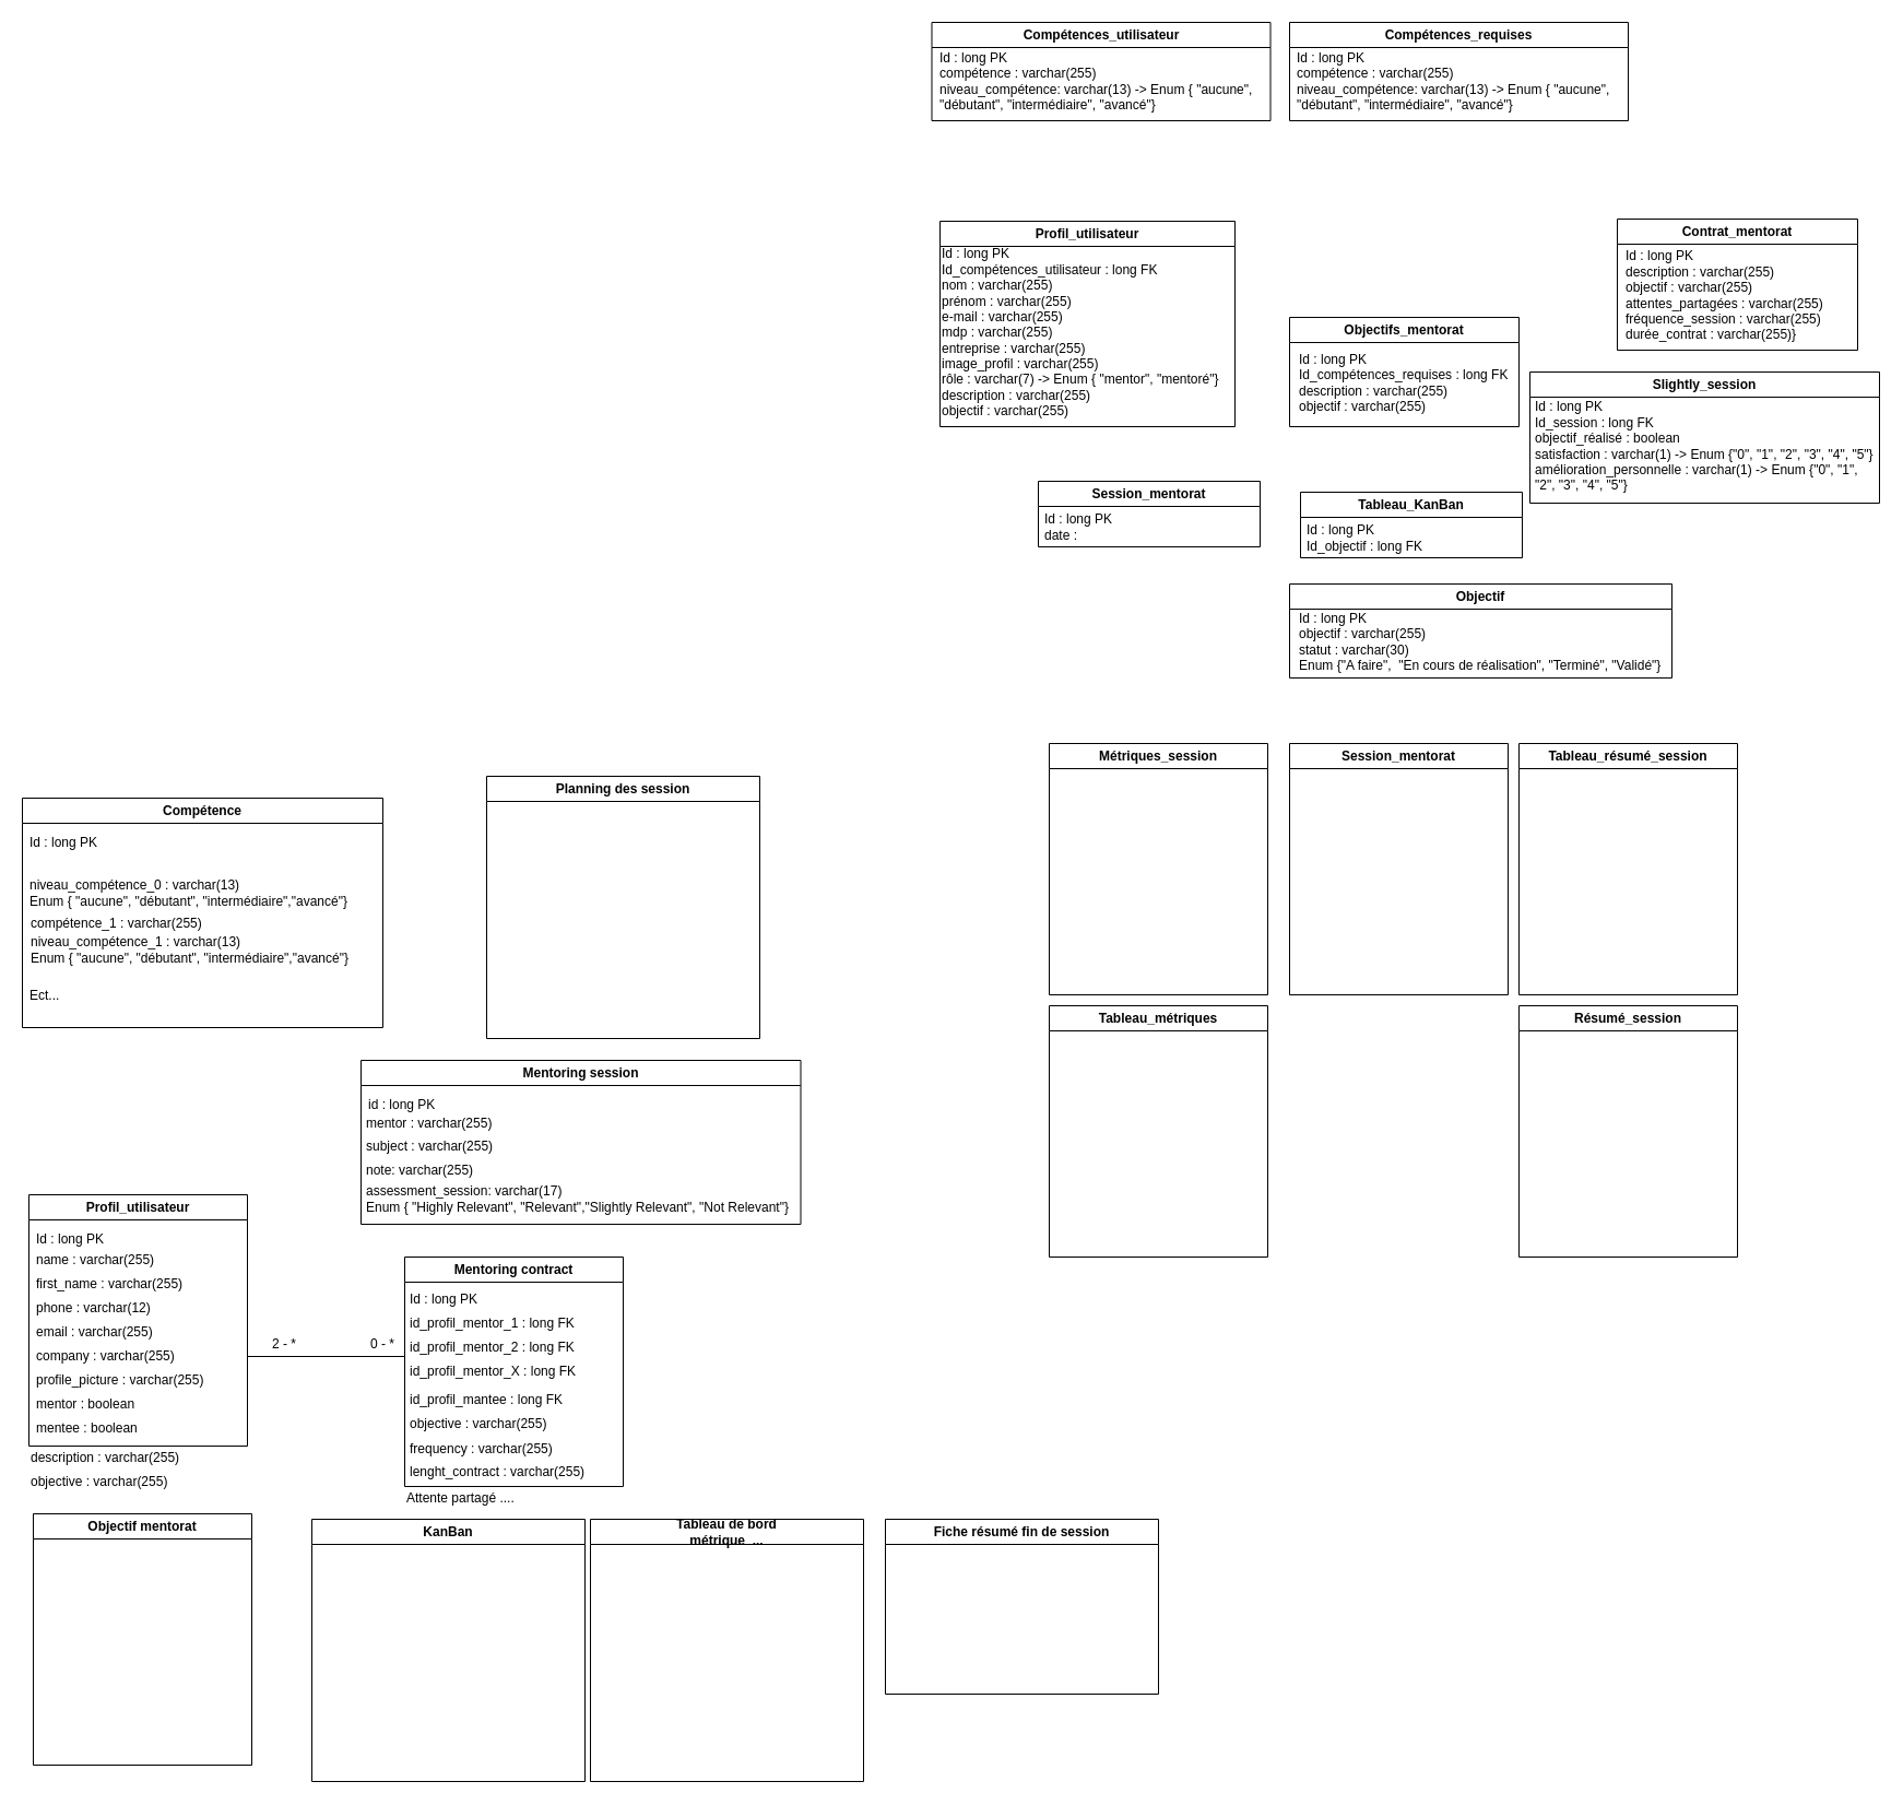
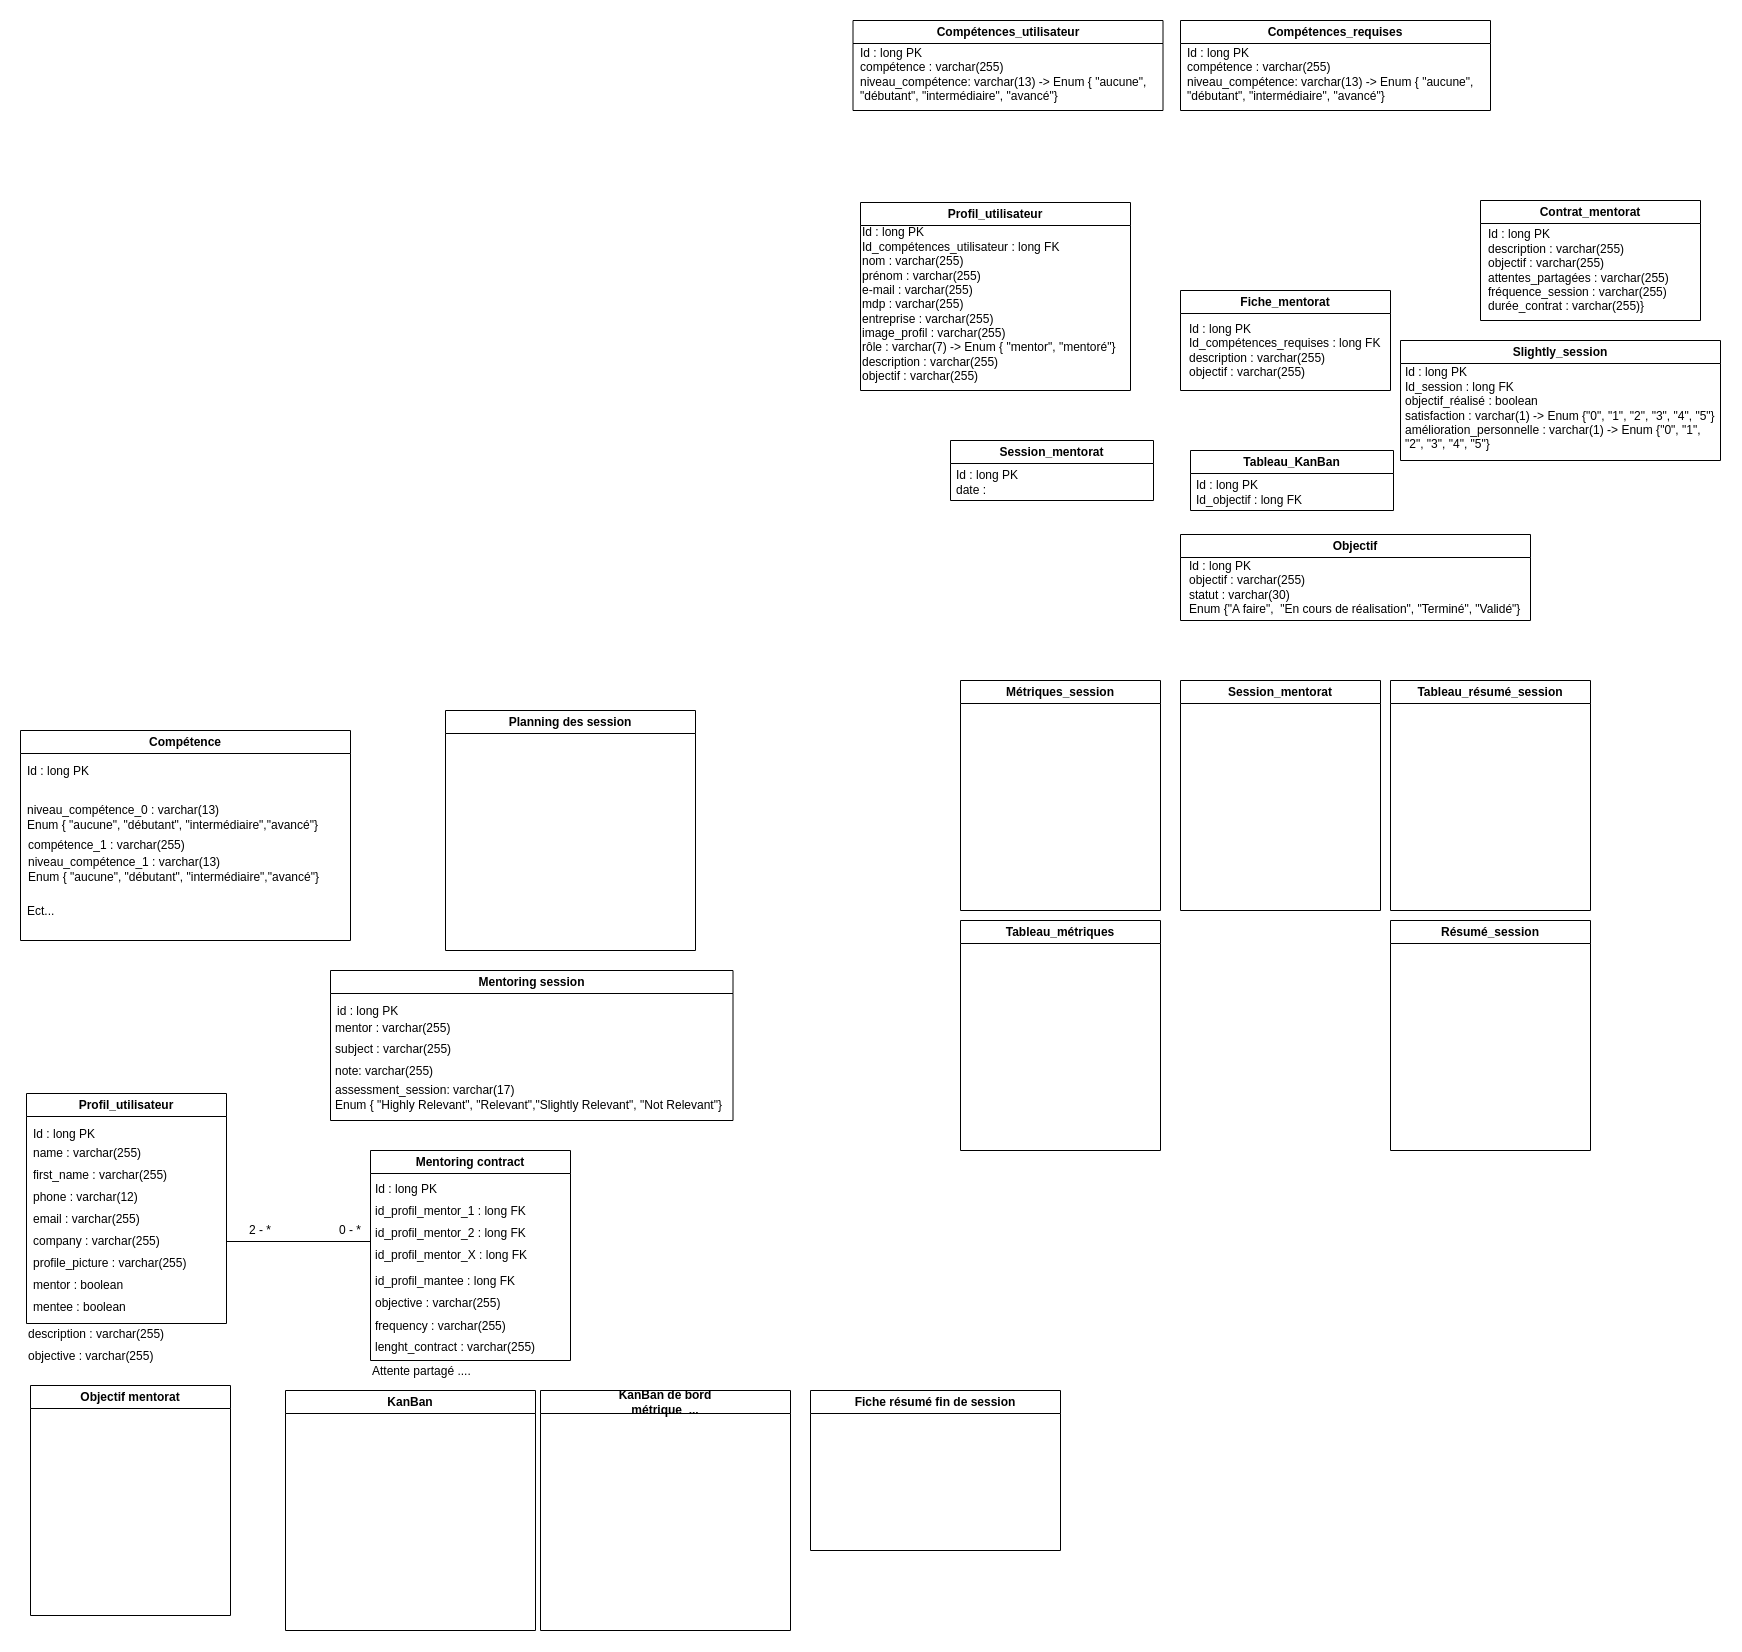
- <mxCell id="46" value="Objectifs_mentorat" style="swimlane;whiteSpace=wrap;html=1;" vertex="1" parent="1"><mxGeometry x="1180" y="290" width="210" height="100" as="geometry" /></mxCell>
+ <mxCell id="46" value="Fiche_mentorat" style="swimlane;whiteSpace=wrap;html=1;" vertex="1" parent="1"><mxGeometry x="1180" y="290" width="210" height="100" as="geometry" /></mxCell>
- <mxCell id="17" value="Tableau de bord&lt;br&gt;métrique&amp;nbsp; ..." style="swimlane;whiteSpace=wrap;html=1;" parent="1" vertex="1"><mxGeometry x="540" y="1390" width="250" height="240" as="geometry"><mxRectangle x="370" y="450" width="130" height="40" as="alternateBounds" /></mxGeometry></mxCell>
+ <mxCell id="17" value="KanBan de bord&lt;br&gt;métrique&amp;nbsp; ..." style="swimlane;whiteSpace=wrap;html=1;" parent="1" vertex="1"><mxGeometry x="540" y="1390" width="250" height="240" as="geometry"><mxRectangle x="370" y="450" width="130" height="40" as="alternateBounds" /></mxGeometry></mxCell>
